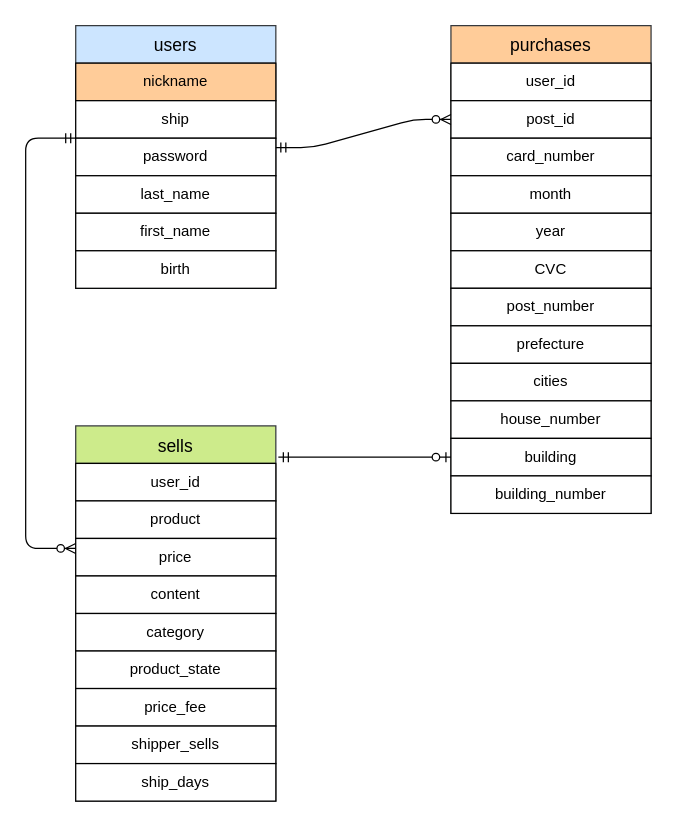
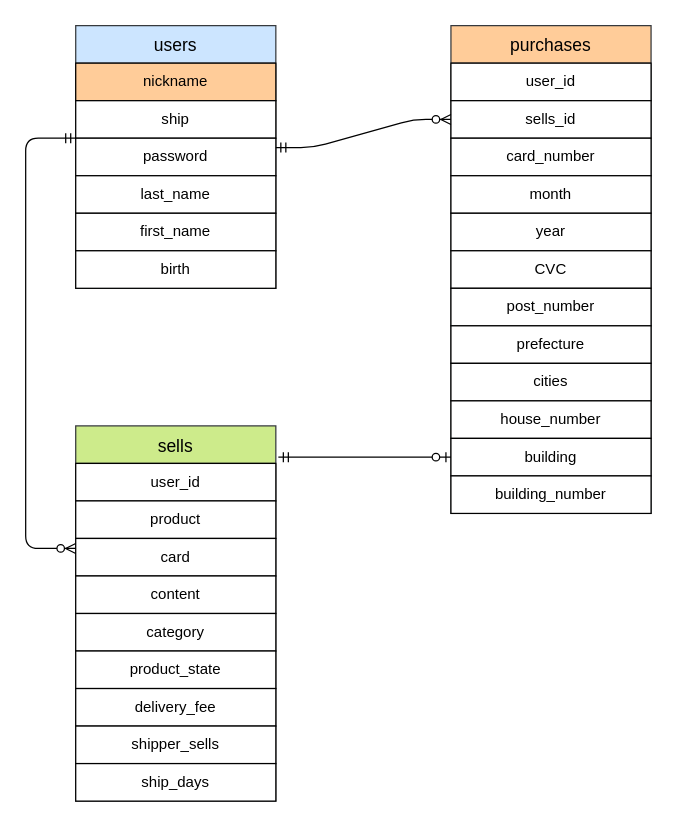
- <mxCell id="11" value="post_id" style="rounded=0;whiteSpace=wrap;html=1;shadow=0;glass=0;strokeWidth=1;fillColor=#ffffff;gradientColor=none;" vertex="1" parent="9"><mxGeometry y="60" width="160" height="30" as="geometry" /></mxCell>
+ <mxCell id="11" value="sells_id" style="rounded=0;whiteSpace=wrap;html=1;shadow=0;glass=0;strokeWidth=1;fillColor=#ffffff;gradientColor=none;" vertex="1" parent="9"><mxGeometry y="60" width="160" height="30" as="geometry" /></mxCell>
- <mxCell id="26" value="price" style="rounded=0;whiteSpace=wrap;html=1;shadow=0;glass=0;strokeWidth=1;fillColor=#ffffff;gradientColor=none;" vertex="1" parent="23"><mxGeometry y="90" width="160" height="30" as="geometry" /></mxCell>
+ <mxCell id="26" value="card" style="rounded=0;whiteSpace=wrap;html=1;shadow=0;glass=0;strokeWidth=1;fillColor=#ffffff;gradientColor=none;" vertex="1" parent="23"><mxGeometry y="90" width="160" height="30" as="geometry" /></mxCell>
- <mxCell id="30" value="price_fee" style="rounded=0;whiteSpace=wrap;html=1;shadow=0;glass=0;strokeWidth=1;fillColor=#ffffff;gradientColor=none;" vertex="1" parent="23"><mxGeometry y="210" width="160" height="30" as="geometry" /></mxCell>
+ <mxCell id="30" value="delivery_fee" style="rounded=0;whiteSpace=wrap;html=1;shadow=0;glass=0;strokeWidth=1;fillColor=#ffffff;gradientColor=none;" vertex="1" parent="23"><mxGeometry y="210" width="160" height="30" as="geometry" /></mxCell>
